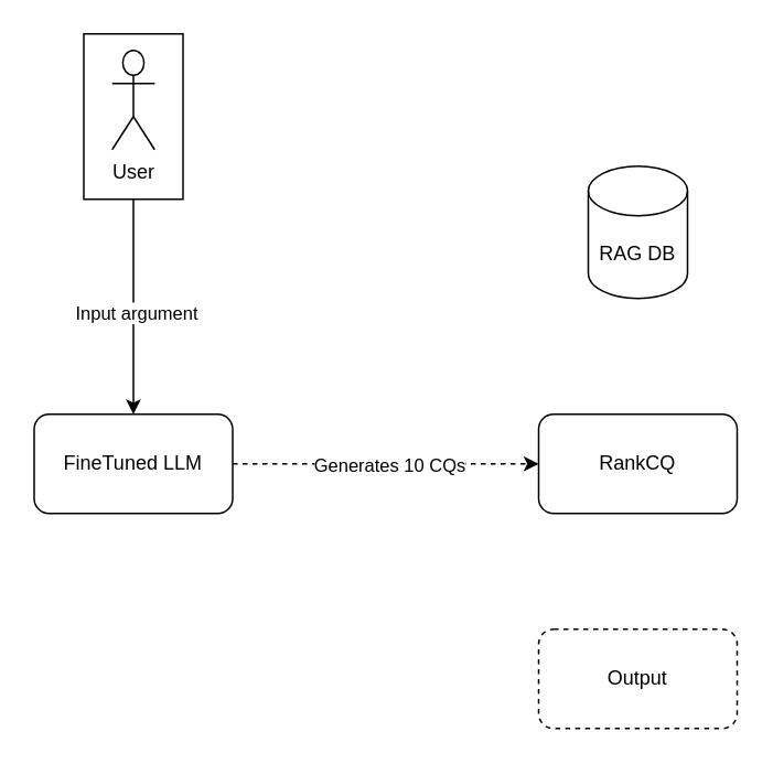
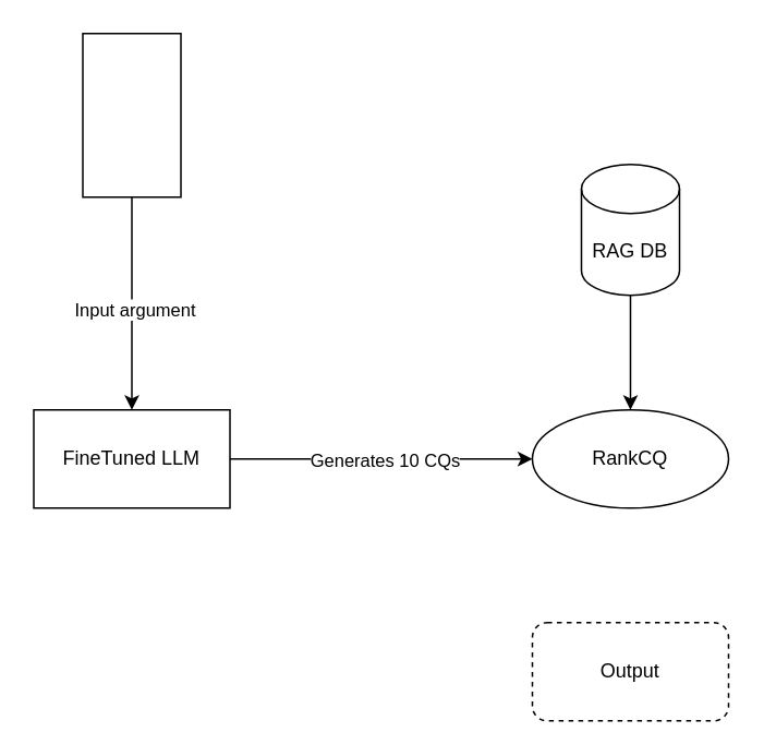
- <mxCell id="13" value="User" style="shape=umlActor;verticalLabelPosition=bottom;verticalAlign=top;html=1;outlineConnect=0;" vertex="1" parent="11"><mxGeometry x="17.143" y="10" width="25.714" height="60" as="geometry" /></mxCell>
+ <mxCell id="6" style="edgeStyle=orthogonalEdgeStyle;rounded=0;orthogonalLoop=1;jettySize=auto;html=1;exitX=0.5;exitY=1;exitDx=0;exitDy=0;exitPerimeter=0;" edge="1" parent="1" source="7" target="5"><mxGeometry relative="1" as="geometry" /></mxCell>
- <mxCell id="4" value="FineTuned LLM" style="rounded=1;whiteSpace=wrap;html=1;" vertex="1" parent="1"><mxGeometry x="20" y="250" width="120" height="60" as="geometry" /></mxCell>
+ <mxCell id="4" value="FineTuned LLM" style="whiteSpace=wrap;html=1;rounded=0;" vertex="1" parent="1"><mxGeometry x="20" y="250" width="120" height="60" as="geometry" /></mxCell>
- <mxCell id="2" style="edgeStyle=orthogonalEdgeStyle;rounded=0;orthogonalLoop=1;jettySize=auto;html=1;entryX=0;entryY=0.5;entryDx=0;entryDy=0;dashed=1;" edge="1" parent="1" source="4" target="5"><mxGeometry relative="1" as="geometry" /></mxCell>
+ <mxCell id="2" style="edgeStyle=orthogonalEdgeStyle;rounded=0;orthogonalLoop=1;jettySize=auto;html=1;entryX=0;entryY=0.5;entryDx=0;entryDy=0;" edge="1" parent="1" source="4" target="5"><mxGeometry relative="1" as="geometry" /></mxCell>
- <mxCell id="5" value="RankCQ" style="rounded=1;whiteSpace=wrap;html=1;" vertex="1" parent="1"><mxGeometry x="325" y="250" width="120" height="60" as="geometry" /></mxCell>
+ <mxCell id="5" value="RankCQ" style="ellipse;whiteSpace=wrap;html=1;" vertex="1" parent="1"><mxGeometry x="325" y="250" width="120" height="60" as="geometry" /></mxCell>
